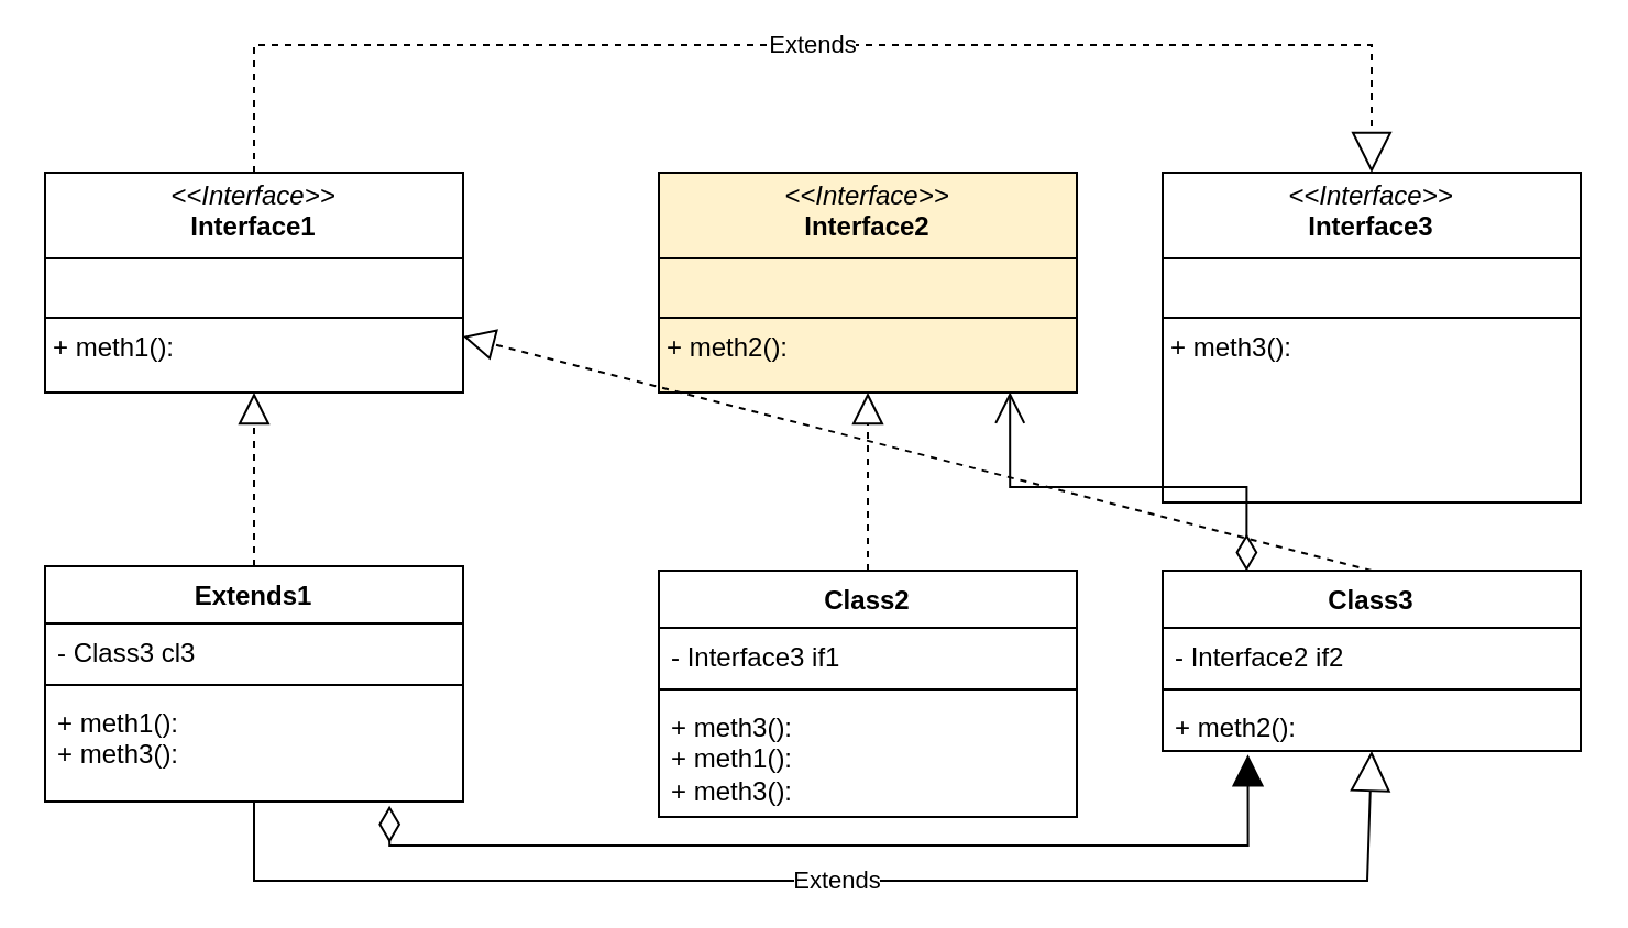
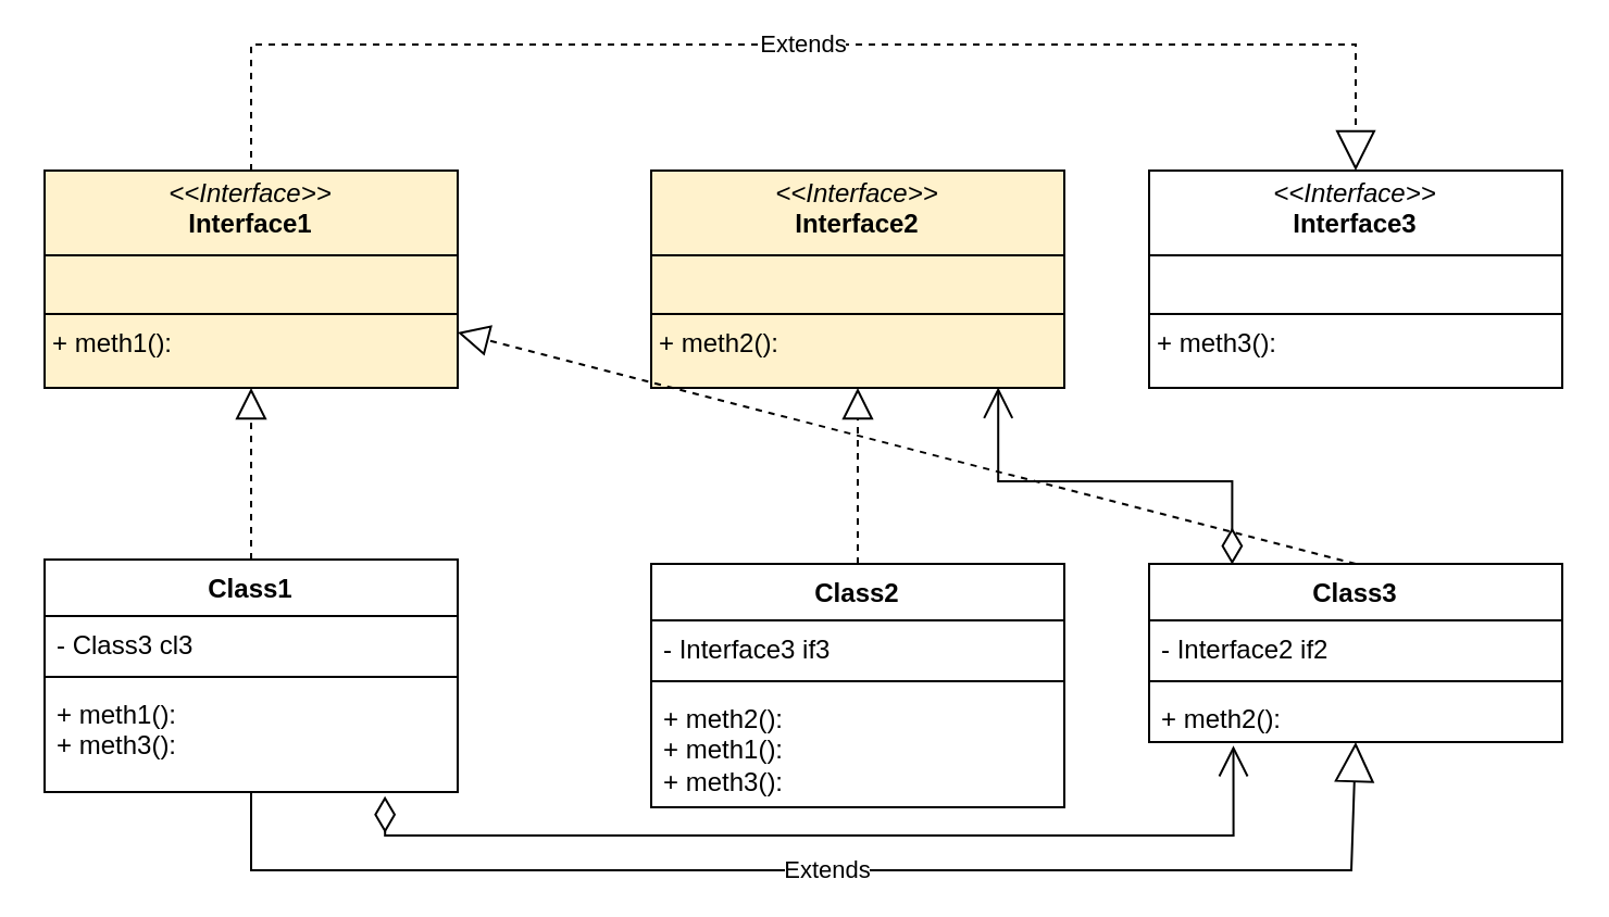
- <mxCell id="6" value="&lt;p style=&quot;margin:0px;margin-top:4px;text-align:center;&quot;&gt;&lt;i&gt;&amp;lt;&amp;lt;Interface&amp;gt;&amp;gt;&lt;/i&gt;&lt;br&gt;&lt;b&gt;Interface1&lt;/b&gt;&lt;/p&gt;&lt;hr size=&quot;1&quot; style=&quot;border-style:solid;&quot;&gt;&lt;p style=&quot;margin:0px;margin-left:4px;&quot;&gt;&lt;br&gt;&lt;/p&gt;&lt;hr size=&quot;1&quot; style=&quot;border-style:solid;&quot;&gt;&lt;p style=&quot;margin:0px;margin-left:4px;&quot;&gt;+ meth1():&lt;br&gt;&lt;/p&gt;" style="verticalAlign=top;align=left;overflow=fill;html=1;whiteSpace=wrap;" vertex="1" parent="1"><mxGeometry x="20" y="78" width="190" height="100" as="geometry" /></mxCell>
+ <mxCell id="6" value="&lt;p style=&quot;margin:0px;margin-top:4px;text-align:center;&quot;&gt;&lt;i&gt;&amp;lt;&amp;lt;Interface&amp;gt;&amp;gt;&lt;/i&gt;&lt;br&gt;&lt;b&gt;Interface1&lt;/b&gt;&lt;/p&gt;&lt;hr size=&quot;1&quot; style=&quot;border-style:solid;&quot;&gt;&lt;p style=&quot;margin:0px;margin-left:4px;&quot;&gt;&lt;br&gt;&lt;/p&gt;&lt;hr size=&quot;1&quot; style=&quot;border-style:solid;&quot;&gt;&lt;p style=&quot;margin:0px;margin-left:4px;&quot;&gt;+ meth1():&lt;br&gt;&lt;/p&gt;" style="verticalAlign=top;align=left;overflow=fill;html=1;whiteSpace=wrap;fillColor=#fff2cc;" vertex="1" parent="1"><mxGeometry x="20" y="78" width="190" height="100" as="geometry" /></mxCell>
- <mxCell id="8" value="&lt;p style=&quot;margin:0px;margin-top:4px;text-align:center;&quot;&gt;&lt;i&gt;&amp;lt;&amp;lt;Interface&amp;gt;&amp;gt;&lt;/i&gt;&lt;br&gt;&lt;b&gt;Interface3&lt;/b&gt;&lt;/p&gt;&lt;hr size=&quot;1&quot; style=&quot;border-style:solid;&quot;&gt;&lt;p style=&quot;margin:0px;margin-left:4px;&quot;&gt;&lt;br&gt;&lt;/p&gt;&lt;hr size=&quot;1&quot; style=&quot;border-style:solid;&quot;&gt;&lt;p style=&quot;margin:0px;margin-left:4px;&quot;&gt;+ meth3():&lt;br&gt;&lt;/p&gt;" style="verticalAlign=top;align=left;overflow=fill;html=1;whiteSpace=wrap;" vertex="1" parent="1"><mxGeometry x="528" y="78" width="190" height="150" as="geometry" /></mxCell>
+ <mxCell id="8" value="&lt;p style=&quot;margin:0px;margin-top:4px;text-align:center;&quot;&gt;&lt;i&gt;&amp;lt;&amp;lt;Interface&amp;gt;&amp;gt;&lt;/i&gt;&lt;br&gt;&lt;b&gt;Interface3&lt;/b&gt;&lt;/p&gt;&lt;hr size=&quot;1&quot; style=&quot;border-style:solid;&quot;&gt;&lt;p style=&quot;margin:0px;margin-left:4px;&quot;&gt;&lt;br&gt;&lt;/p&gt;&lt;hr size=&quot;1&quot; style=&quot;border-style:solid;&quot;&gt;&lt;p style=&quot;margin:0px;margin-left:4px;&quot;&gt;+ meth3():&lt;br&gt;&lt;/p&gt;" style="verticalAlign=top;align=left;overflow=fill;html=1;whiteSpace=wrap;" vertex="1" parent="1"><mxGeometry x="528" y="78" width="190" height="100" as="geometry" /></mxCell>
- <mxCell id="2" value="Extends1" style="swimlane;fontStyle=1;align=center;verticalAlign=top;childLayout=stackLayout;horizontal=1;startSize=26;horizontalStack=0;resizeParent=1;resizeParentMax=0;resizeLast=0;collapsible=1;marginBottom=0;whiteSpace=wrap;html=1;" vertex="1" parent="1"><mxGeometry x="20" y="257" width="190" height="107" as="geometry" /></mxCell>
+ <mxCell id="2" value="Class1" style="swimlane;fontStyle=1;align=center;verticalAlign=top;childLayout=stackLayout;horizontal=1;startSize=26;horizontalStack=0;resizeParent=1;resizeParentMax=0;resizeLast=0;collapsible=1;marginBottom=0;whiteSpace=wrap;html=1;" vertex="1" parent="1"><mxGeometry x="20" y="257" width="190" height="107" as="geometry" /></mxCell>
- <mxCell id="10" value="- Interface3 if1" style="text;strokeColor=none;fillColor=none;align=left;verticalAlign=top;spacingLeft=4;spacingRight=4;overflow=hidden;rotatable=0;points=[[0,0.5],[1,0.5]];portConstraint=eastwest;whiteSpace=wrap;html=1;" vertex="1" parent="9"><mxGeometry y="26" width="190" height="24" as="geometry" /></mxCell>
+ <mxCell id="10" value="- Interface3 if3" style="text;strokeColor=none;fillColor=none;align=left;verticalAlign=top;spacingLeft=4;spacingRight=4;overflow=hidden;rotatable=0;points=[[0,0.5],[1,0.5]];portConstraint=eastwest;whiteSpace=wrap;html=1;" vertex="1" parent="9"><mxGeometry y="26" width="190" height="24" as="geometry" /></mxCell>
- <mxCell id="12" value="+ meth3():&lt;div&gt;+ meth1():&lt;/div&gt;&lt;div&gt;&lt;div&gt;+ meth3():&lt;/div&gt;&lt;div&gt;&lt;br&gt;&lt;/div&gt;&lt;/div&gt;" style="text;strokeColor=none;fillColor=none;align=left;verticalAlign=top;spacingLeft=4;spacingRight=4;overflow=hidden;rotatable=0;points=[[0,0.5],[1,0.5]];portConstraint=eastwest;whiteSpace=wrap;html=1;" vertex="1" parent="9"><mxGeometry y="58" width="190" height="54" as="geometry" /></mxCell>
+ <mxCell id="12" value="+ meth2():&lt;div&gt;+ meth1():&lt;/div&gt;&lt;div&gt;&lt;div&gt;+ meth3():&lt;/div&gt;&lt;div&gt;&lt;br&gt;&lt;/div&gt;&lt;/div&gt;" style="text;strokeColor=none;fillColor=none;align=left;verticalAlign=top;spacingLeft=4;spacingRight=4;overflow=hidden;rotatable=0;points=[[0,0.5],[1,0.5]];portConstraint=eastwest;whiteSpace=wrap;html=1;" vertex="1" parent="9"><mxGeometry y="58" width="190" height="54" as="geometry" /></mxCell>
- <mxCell id="23" value="" style="endArrow=block;html=1;endSize=12;startArrow=diamondThin;startSize=14;startFill=0;edgeStyle=orthogonalEdgeStyle;align=left;verticalAlign=bottom;rounded=0;exitX=0.824;exitY=1.039;exitDx=0;exitDy=0;exitPerimeter=0;entryX=0.204;entryY=1.068;entryDx=0;entryDy=0;entryPerimeter=0;" edge="1" parent="1" source="5" target="16"><mxGeometry x="-1" y="3" relative="1" as="geometry"><mxPoint x="292" as="sourcePoint" y="220" /><mxPoint x="452" as="targetPoint" y="220" /><Array as="points"><mxPoint x="177" y="384" /><mxPoint x="567" y="384" /></Array></mxGeometry></mxCell>
+ <mxCell id="23" value="" style="endArrow=open;html=1;endSize=12;startArrow=diamondThin;startSize=14;startFill=0;edgeStyle=orthogonalEdgeStyle;align=left;verticalAlign=bottom;rounded=0;exitX=0.824;exitY=1.039;exitDx=0;exitDy=0;exitPerimeter=0;entryX=0.204;entryY=1.068;entryDx=0;entryDy=0;entryPerimeter=0;" edge="1" parent="1" source="5" target="16"><mxGeometry x="-1" y="3" relative="1" as="geometry"><mxPoint x="292" as="sourcePoint" y="220" /><mxPoint x="452" as="targetPoint" y="220" /><Array as="points"><mxPoint x="177" y="384" /><mxPoint x="567" y="384" /></Array></mxGeometry></mxCell>
